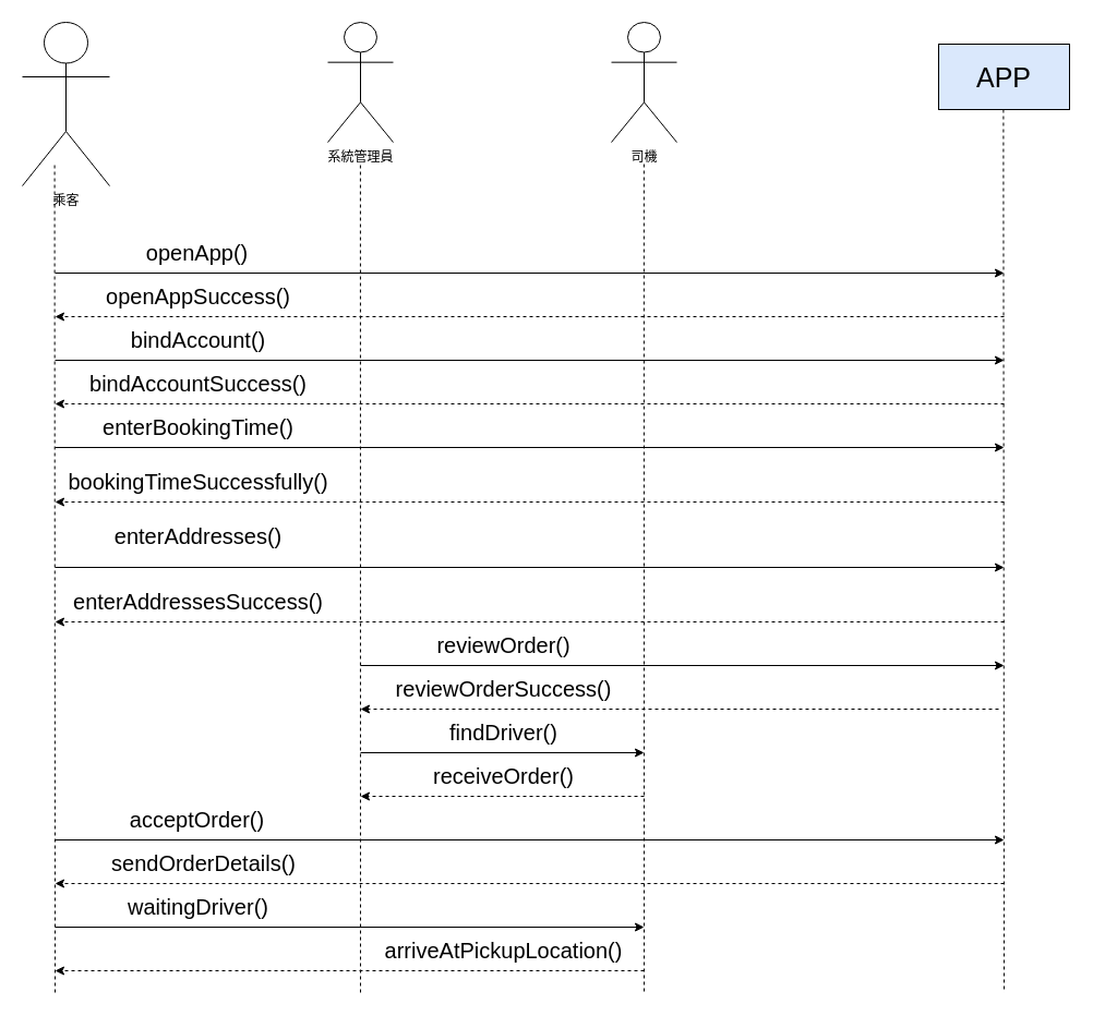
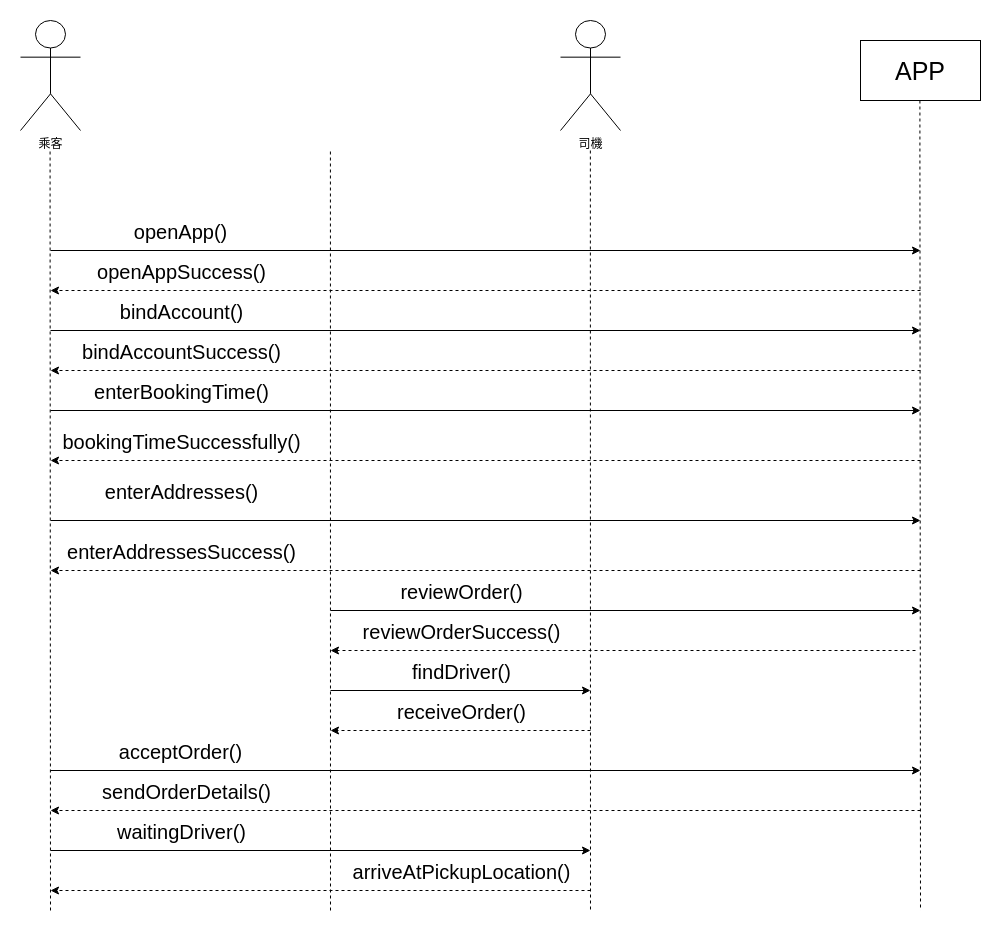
- <mxCell id="3" value="&lt;font style=&quot;font-size: 25px;&quot;&gt;APP&lt;/font&gt;" style="rounded=0;whiteSpace=wrap;html=1;fillColor=#dae8fc;" parent="1" vertex="1"><mxGeometry x="860" y="40" width="120" height="60" as="geometry" /></mxCell>
+ <mxCell id="3" value="&lt;font style=&quot;font-size: 25px;&quot;&gt;APP&lt;/font&gt;" style="rounded=0;whiteSpace=wrap;html=1;" parent="1" vertex="1"><mxGeometry x="860" y="40" width="120" height="60" as="geometry" /></mxCell>
- <mxCell id="16" value="系統管理員" style="shape=umlActor;verticalLabelPosition=bottom;verticalAlign=top;html=1;outlineConnect=0;" parent="1" vertex="1"><mxGeometry x="300" y="20" width="60" height="110" as="geometry" /></mxCell>
- <mxCell id="2" value="乘客" style="shape=umlActor;verticalLabelPosition=bottom;verticalAlign=top;html=1;outlineConnect=0;" parent="1" vertex="1"><mxGeometry x="20" y="20" width="80" height="150" as="geometry" /></mxCell>
+ <mxCell id="2" value="乘客" style="shape=umlActor;verticalLabelPosition=bottom;verticalAlign=top;html=1;outlineConnect=0;" parent="1" vertex="1"><mxGeometry x="20" y="20" width="60" height="110" as="geometry" /></mxCell>
